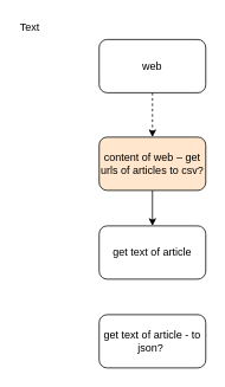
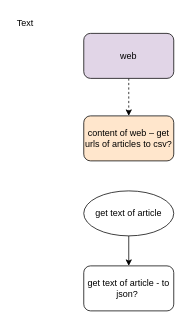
- <mxCell id="3" value="web" style="rounded=1;whiteSpace=wrap;html=1;" parent="1" vertex="1"><mxGeometry x="111" y="44" width="120" height="60" as="geometry" /></mxCell>
+ <mxCell id="3" value="web" style="rounded=1;whiteSpace=wrap;html=1;fillColor=#e1d5e7;" parent="1" vertex="1"><mxGeometry x="111" y="44" width="120" height="60" as="geometry" /></mxCell>
- <mxCell id="4" style="edgeStyle=orthogonalEdgeStyle;rounded=0;orthogonalLoop=1;jettySize=auto;html=1;" parent="1" source="5" target="7" edge="1"><mxGeometry relative="1" as="geometry" /></mxCell>
- <mxCell id="7" value="get text of article" style="rounded=1;whiteSpace=wrap;html=1;" parent="1" vertex="1"><mxGeometry x="111" y="254" width="120" height="60" as="geometry" /></mxCell>
+ <mxCell id="7" value="get text of article" style="ellipse;whiteSpace=wrap;html=1;" parent="1" vertex="1"><mxGeometry x="111" y="254" width="120" height="60" as="geometry" /></mxCell>
+ <mxCell id="6" style="edgeStyle=orthogonalEdgeStyle;rounded=0;orthogonalLoop=1;jettySize=auto;html=1;" parent="1" source="7" target="8" edge="1"><mxGeometry relative="1" as="geometry" /></mxCell>
